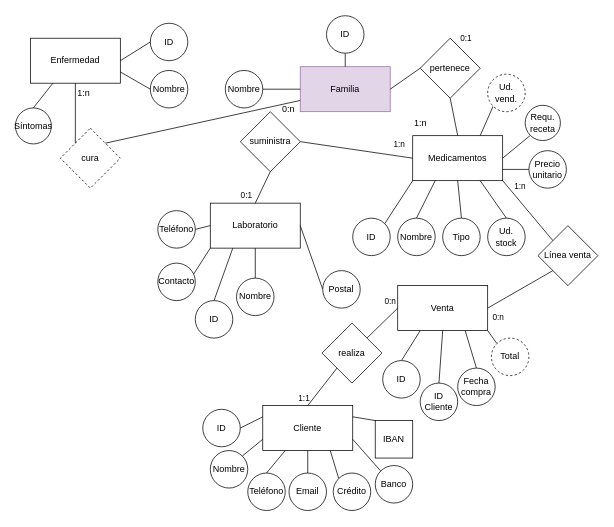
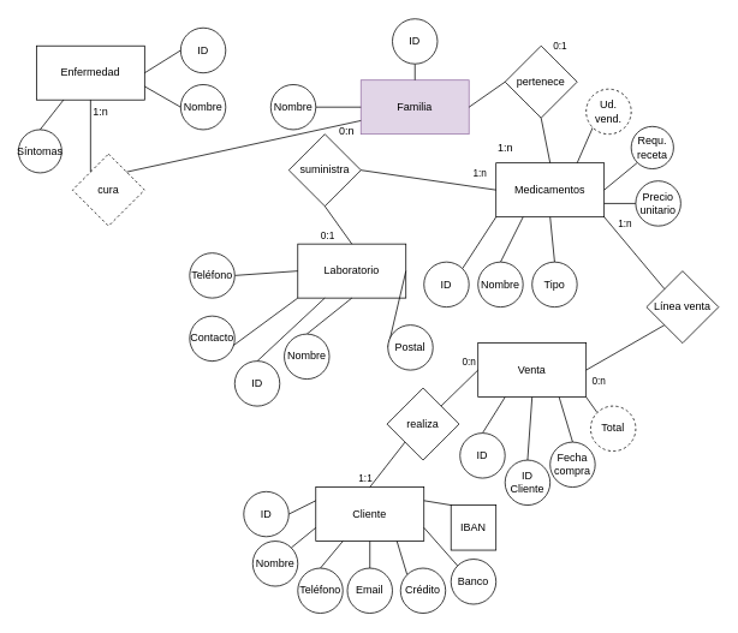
- <mxCell id="15" value="" style="endArrow=none;html=1;rounded=0;exitX=0.5;exitY=0;exitDx=0;exitDy=0;entryX=0.75;entryY=1;entryDx=0;entryDy=0;labelBackgroundColor=none;fontColor=light-dark(#000000,#000000);" parent="1" source="16" target="3" edge="1"><mxGeometry width="50" height="50" relative="1" as="geometry"><mxPoint x="630" y="470" as="sourcePoint" /><mxPoint x="630" y="410" as="targetPoint" /></mxGeometry></mxCell>
- <mxCell id="4" value="Laboratorio" style="rounded=0;whiteSpace=wrap;html=1;labelBackgroundColor=none;fontColor=light-dark(#000000,#000000);fillColor=light-dark(#FFFFFF,#FFFFFF);strokeColor=light-dark(#000000,#000000);" parent="1" vertex="1"><mxGeometry x="280" y="270" width="120" height="60" as="geometry" /></mxCell>
+ <mxCell id="4" value="Laboratorio" style="rounded=0;whiteSpace=wrap;html=1;labelBackgroundColor=none;fontColor=light-dark(#000000,#000000);fillColor=light-dark(#FFFFFF,#FFFFFF);strokeColor=light-dark(#000000,#000000);" parent="1" vertex="1"><mxGeometry x="330" y="270" width="120" height="60" as="geometry" /></mxCell>
- <mxCell id="16" value="Ud. stock" style="ellipse;whiteSpace=wrap;html=1;aspect=fixed;labelBackgroundColor=none;fontColor=light-dark(#000000,#000000);fillColor=light-dark(#FFFFFF,#FFFFFF);strokeColor=light-dark(#000000,#000000);" parent="1" vertex="1"><mxGeometry x="650" y="290" width="50" height="50" as="geometry" /></mxCell>
